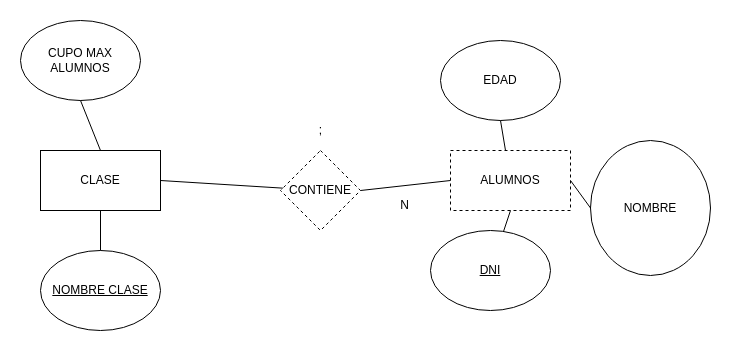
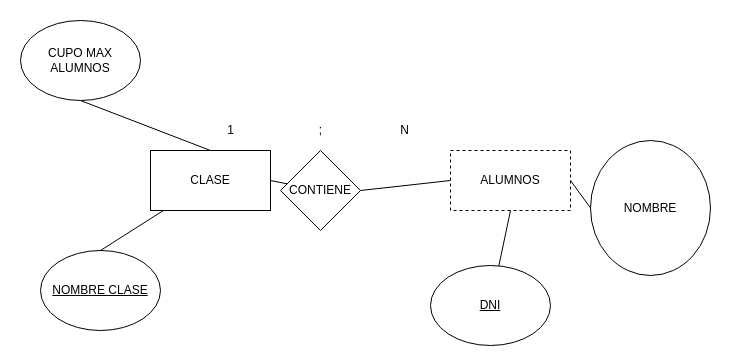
- <mxCell id="5" value="EDAD" style="ellipse;whiteSpace=wrap;html=1;" vertex="1" parent="1"><mxGeometry x="440" y="40" width="120" height="80" as="geometry" /></mxCell>
+ <mxCell id="17" value="1" style="text;html=1;align=center;verticalAlign=middle;resizable=0;points=[];autosize=1;strokeColor=none;fillColor=none;" vertex="1" parent="1"><mxGeometry x="220" y="120" width="20" height="20" as="geometry" /></mxCell>
- <mxCell id="10" value="" style="endArrow=none;html=1;entryX=0.5;entryY=1;entryDx=0;entryDy=0;" edge="1" parent="1" source="3" target="5"><mxGeometry width="50" height="50" relative="1" as="geometry"><mxPoint x="350" y="240" as="sourcePoint" /><mxPoint x="400" y="190" as="targetPoint" /></mxGeometry></mxCell>
- <mxCell id="2" value="CLASE" style="rounded=0;whiteSpace=wrap;html=1;" vertex="1" parent="1"><mxGeometry x="40" y="150" width="120" height="60" as="geometry" /></mxCell>
+ <mxCell id="2" value="CLASE" style="rounded=0;whiteSpace=wrap;html=1;" vertex="1" parent="1"><mxGeometry x="150" y="150" width="120" height="60" as="geometry" /></mxCell>
- <mxCell id="4" value="CONTIENE" style="rhombus;whiteSpace=wrap;html=1;dashed=1;" vertex="1" parent="1"><mxGeometry x="280" y="150" width="80" height="80" as="geometry" /></mxCell>
+ <mxCell id="4" value="CONTIENE" style="rhombus;whiteSpace=wrap;html=1;" vertex="1" parent="1"><mxGeometry x="280" y="150" width="80" height="80" as="geometry" /></mxCell>
- <mxCell id="18" value="N" style="text;html=1;align=center;verticalAlign=middle;resizable=0;points=[];autosize=1;strokeColor=none;fillColor=none;" vertex="1" parent="1"><mxGeometry x="394" y="195" width="20" height="20" as="geometry" /></mxCell>
+ <mxCell id="18" value="N" style="text;html=1;align=center;verticalAlign=middle;resizable=0;points=[];autosize=1;strokeColor=none;fillColor=none;" vertex="1" parent="1"><mxGeometry x="394" y="120" width="20" height="20" as="geometry" /></mxCell>
- <mxCell id="7" value="&lt;u&gt;DNI&lt;/u&gt;" style="ellipse;whiteSpace=wrap;html=1;" vertex="1" parent="1"><mxGeometry x="430" y="230" width="120" height="80" as="geometry" /></mxCell>
+ <mxCell id="7" value="&lt;u&gt;DNI&lt;/u&gt;" style="ellipse;whiteSpace=wrap;html=1;" vertex="1" parent="1"><mxGeometry x="430" y="265" width="120" height="80" as="geometry" /></mxCell>
